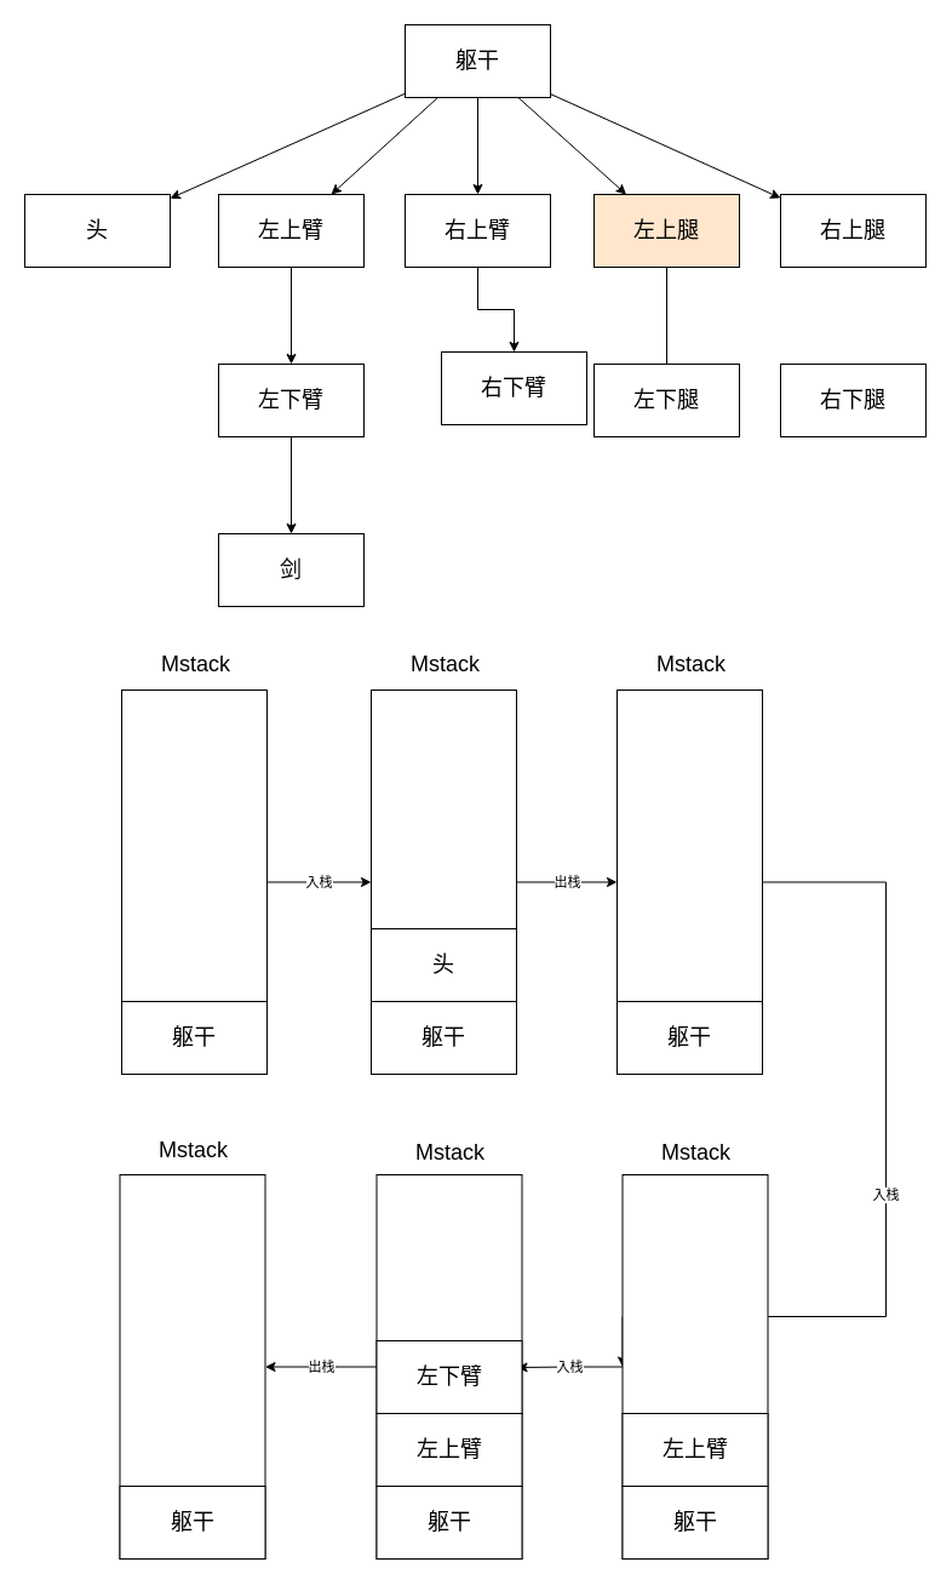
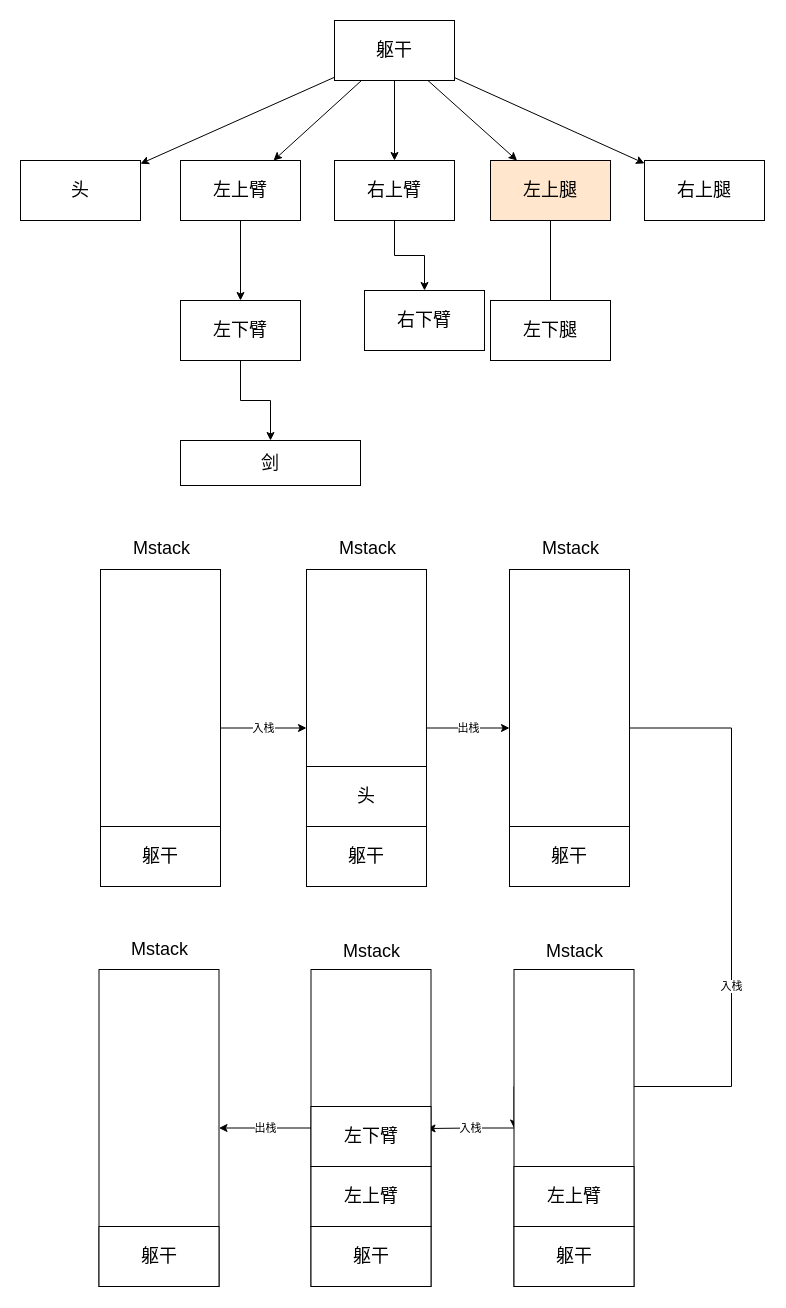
- <mxCell id="20" value="&lt;font style=&quot;font-size: 18px&quot;&gt;右下腿&lt;/font&gt;" style="rounded=0;whiteSpace=wrap;html=1;" parent="1" vertex="1"><mxGeometry x="644" y="300" width="120" height="60" as="geometry" /></mxCell>
- <mxCell id="21" value="&lt;font style=&quot;font-size: 18px&quot;&gt;剑&lt;/font&gt;" style="rounded=0;whiteSpace=wrap;html=1;" parent="1" vertex="1"><mxGeometry x="180" y="440" width="120" height="60" as="geometry" /></mxCell>
+ <mxCell id="21" value="&lt;font style=&quot;font-size: 18px&quot;&gt;剑&lt;/font&gt;" style="rounded=0;whiteSpace=wrap;html=1;" parent="1" vertex="1"><mxGeometry x="180" y="440" width="180" height="45" as="geometry" /></mxCell>
